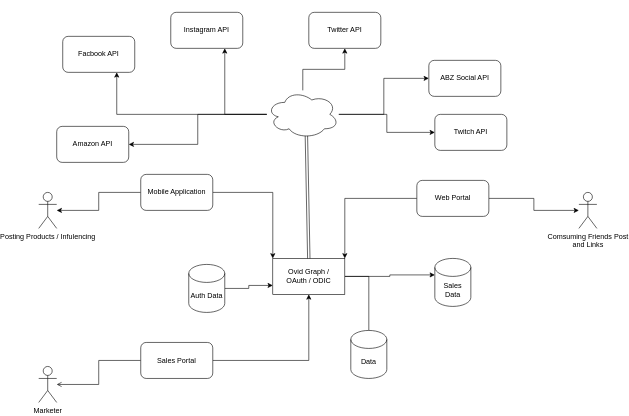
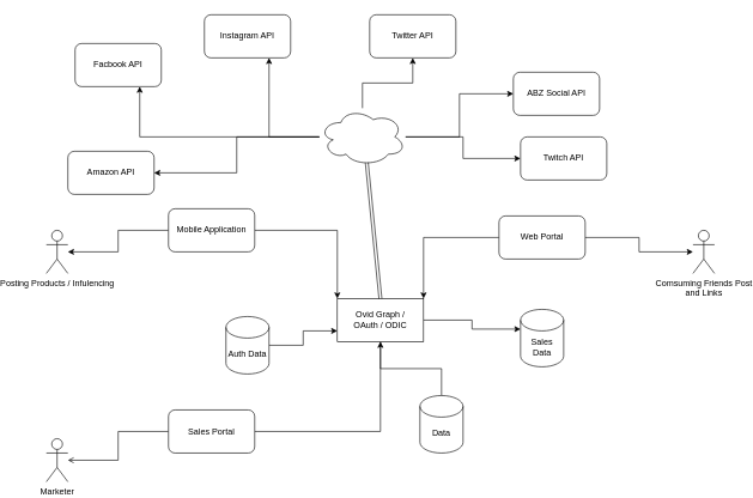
- <mxCell id="23" value="Ovid Graph /&lt;br&gt;OAuth / ODIC" style="rounded=0;whiteSpace=wrap;html=1;" vertex="1" parent="1"><mxGeometry x="410" y="430" width="120" height="60" as="geometry" /></mxCell>
+ <mxCell id="23" value="Ovid Graph /&lt;br&gt;OAuth / ODIC" style="rounded=0;whiteSpace=wrap;html=1;" vertex="1" parent="1"><mxGeometry x="425" y="415" width="120" height="60" as="geometry" /></mxCell>
